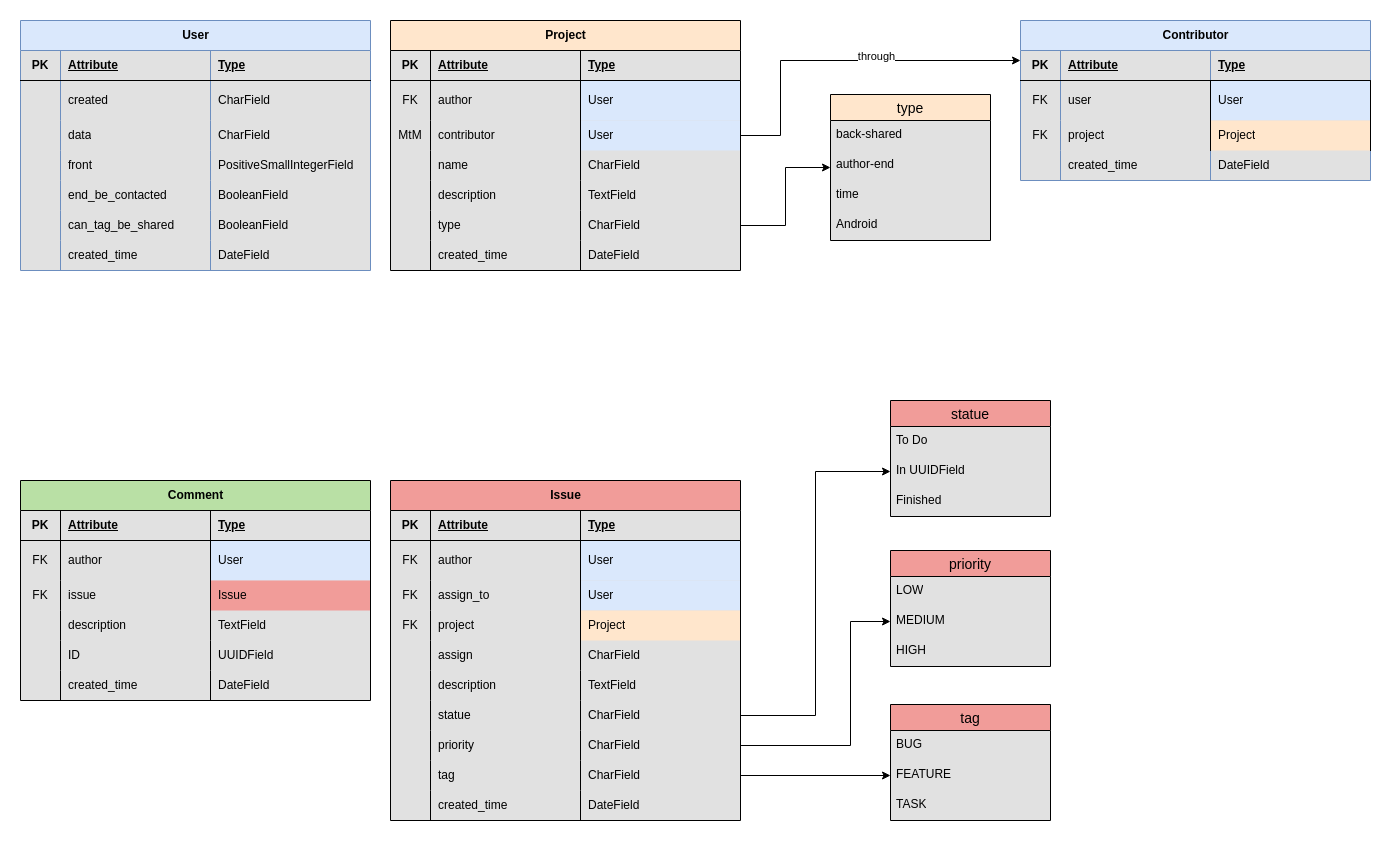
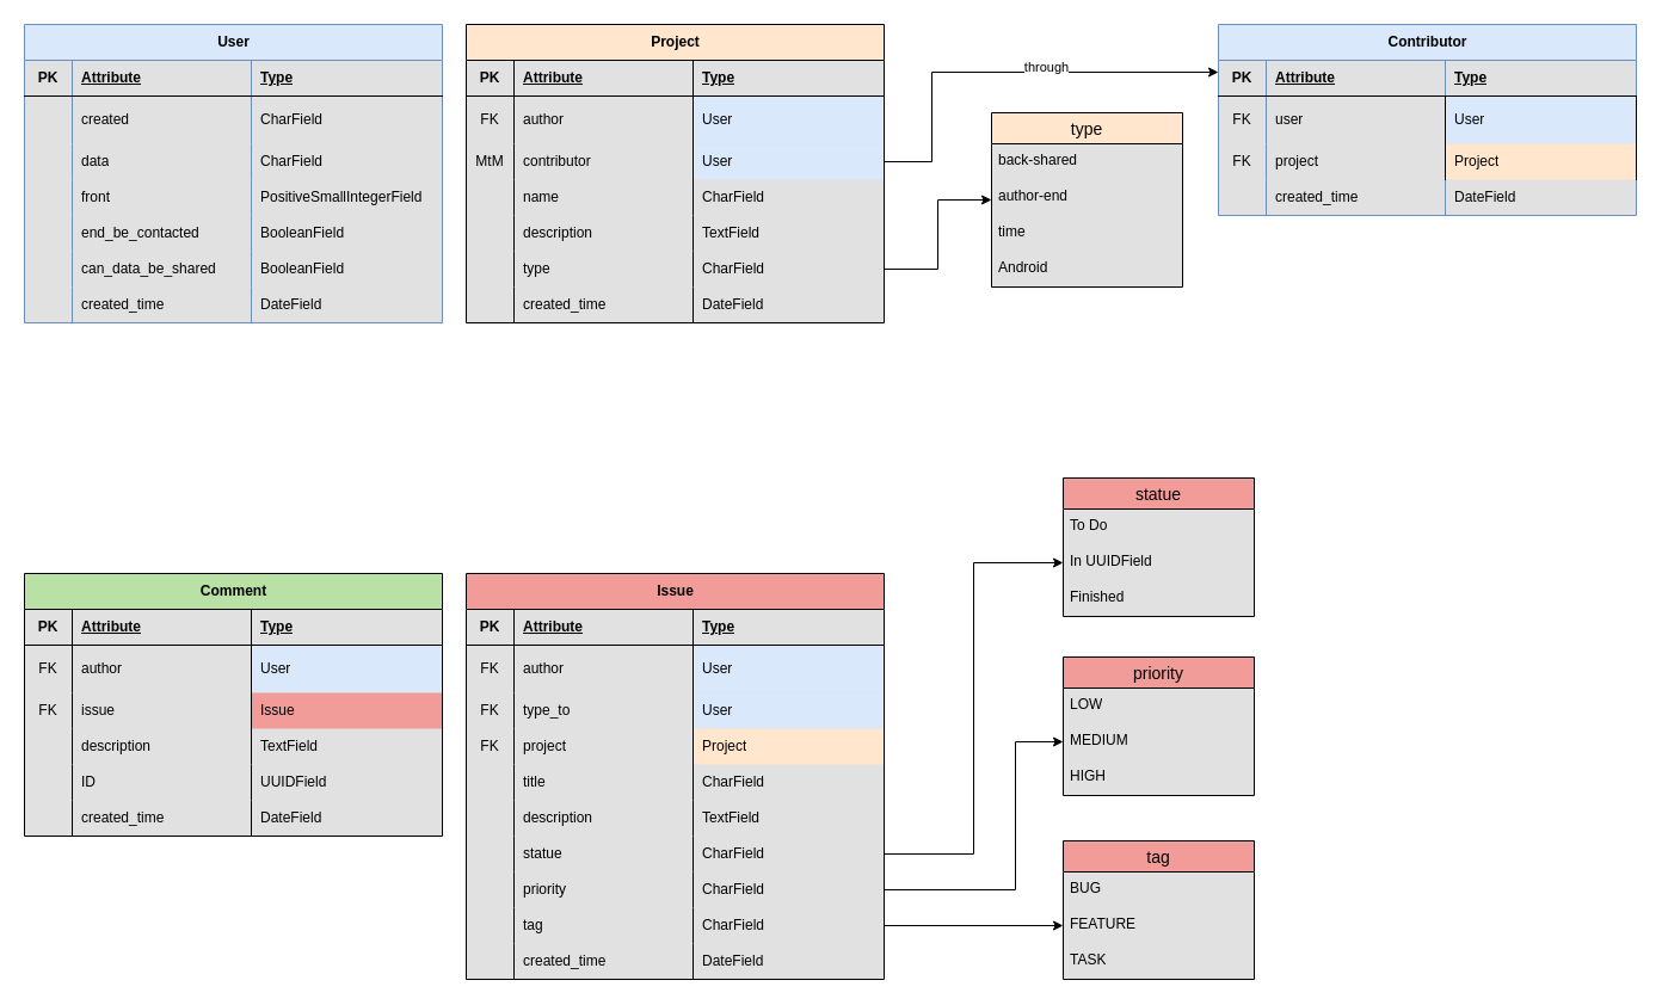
- <mxCell id="25" value="can_tag_be_shared" style="shape=partialRectangle;connectable=0;fillColor=none;top=0;left=0;bottom=0;right=0;align=left;spacingLeft=6;overflow=hidden;whiteSpace=wrap;html=1;" parent="23" vertex="1"><mxGeometry x="40" width="150" height="30" as="geometry"><mxRectangle width="150" height="30" as="alternateBounds" /></mxGeometry></mxCell>
+ <mxCell id="25" value="can_data_be_shared" style="shape=partialRectangle;connectable=0;fillColor=none;top=0;left=0;bottom=0;right=0;align=left;spacingLeft=6;overflow=hidden;whiteSpace=wrap;html=1;" parent="23" vertex="1"><mxGeometry x="40" width="150" height="30" as="geometry"><mxRectangle width="150" height="30" as="alternateBounds" /></mxGeometry></mxCell>
- <mxCell id="77" value="assign_to" style="shape=partialRectangle;connectable=0;fillColor=none;top=0;left=0;bottom=0;right=0;align=left;spacingLeft=6;overflow=hidden;whiteSpace=wrap;html=1;" parent="75" vertex="1"><mxGeometry x="40" width="150" height="30" as="geometry"><mxRectangle width="150" height="30" as="alternateBounds" /></mxGeometry></mxCell>
+ <mxCell id="77" value="type_to" style="shape=partialRectangle;connectable=0;fillColor=none;top=0;left=0;bottom=0;right=0;align=left;spacingLeft=6;overflow=hidden;whiteSpace=wrap;html=1;" parent="75" vertex="1"><mxGeometry x="40" width="150" height="30" as="geometry"><mxRectangle width="150" height="30" as="alternateBounds" /></mxGeometry></mxCell>
- <mxCell id="85" value="assign" style="shape=partialRectangle;connectable=0;fillColor=none;top=0;left=0;bottom=0;right=0;align=left;spacingLeft=6;overflow=hidden;whiteSpace=wrap;html=1;" parent="83" vertex="1"><mxGeometry x="40" width="150" height="30" as="geometry"><mxRectangle width="150" height="30" as="alternateBounds" /></mxGeometry></mxCell>
+ <mxCell id="85" value="title" style="shape=partialRectangle;connectable=0;fillColor=none;top=0;left=0;bottom=0;right=0;align=left;spacingLeft=6;overflow=hidden;whiteSpace=wrap;html=1;" parent="83" vertex="1"><mxGeometry x="40" width="150" height="30" as="geometry"><mxRectangle width="150" height="30" as="alternateBounds" /></mxGeometry></mxCell>
